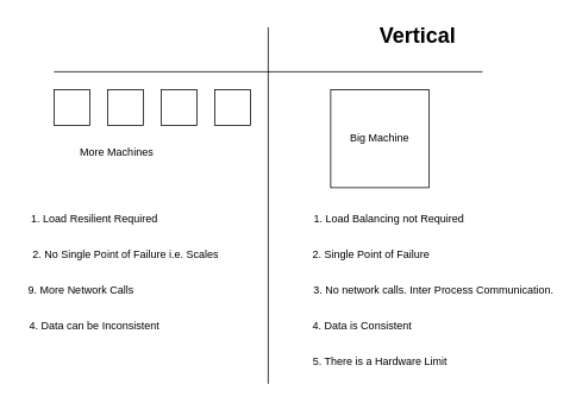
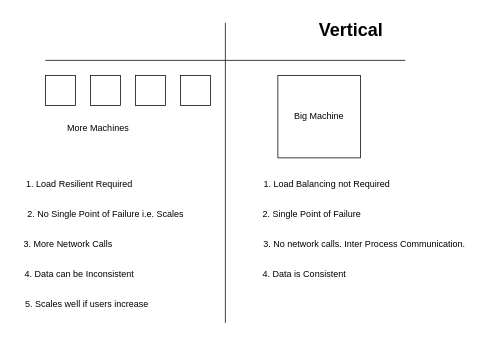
- <mxCell id="13" value="9. More Network Calls" style="text;html=1;align=center;verticalAlign=middle;resizable=0;points=[];autosize=1;strokeColor=none;fillColor=none;" vertex="1" parent="1"><mxGeometry x="20" y="310" width="140" height="30" as="geometry" /></mxCell>
+ <mxCell id="13" value="3. More Network Calls" style="text;html=1;align=center;verticalAlign=middle;resizable=0;points=[];autosize=1;strokeColor=none;fillColor=none;" vertex="1" parent="1"><mxGeometry x="20" y="310" width="140" height="30" as="geometry" /></mxCell>
+ <mxCell id="19" value="5. Scales well if users increase" style="text;html=1;align=center;verticalAlign=middle;resizable=0;points=[];autosize=1;strokeColor=none;fillColor=none;" vertex="1" parent="1"><mxGeometry x="20" y="390" width="190" height="30" as="geometry" /></mxCell>
- <mxCell id="20" value="5. There is a Hardware Limit" style="text;html=1;align=center;verticalAlign=middle;resizable=0;points=[];autosize=1;strokeColor=none;fillColor=none;" vertex="1" parent="1"><mxGeometry x="340" y="390" width="170" height="30" as="geometry" /></mxCell>
